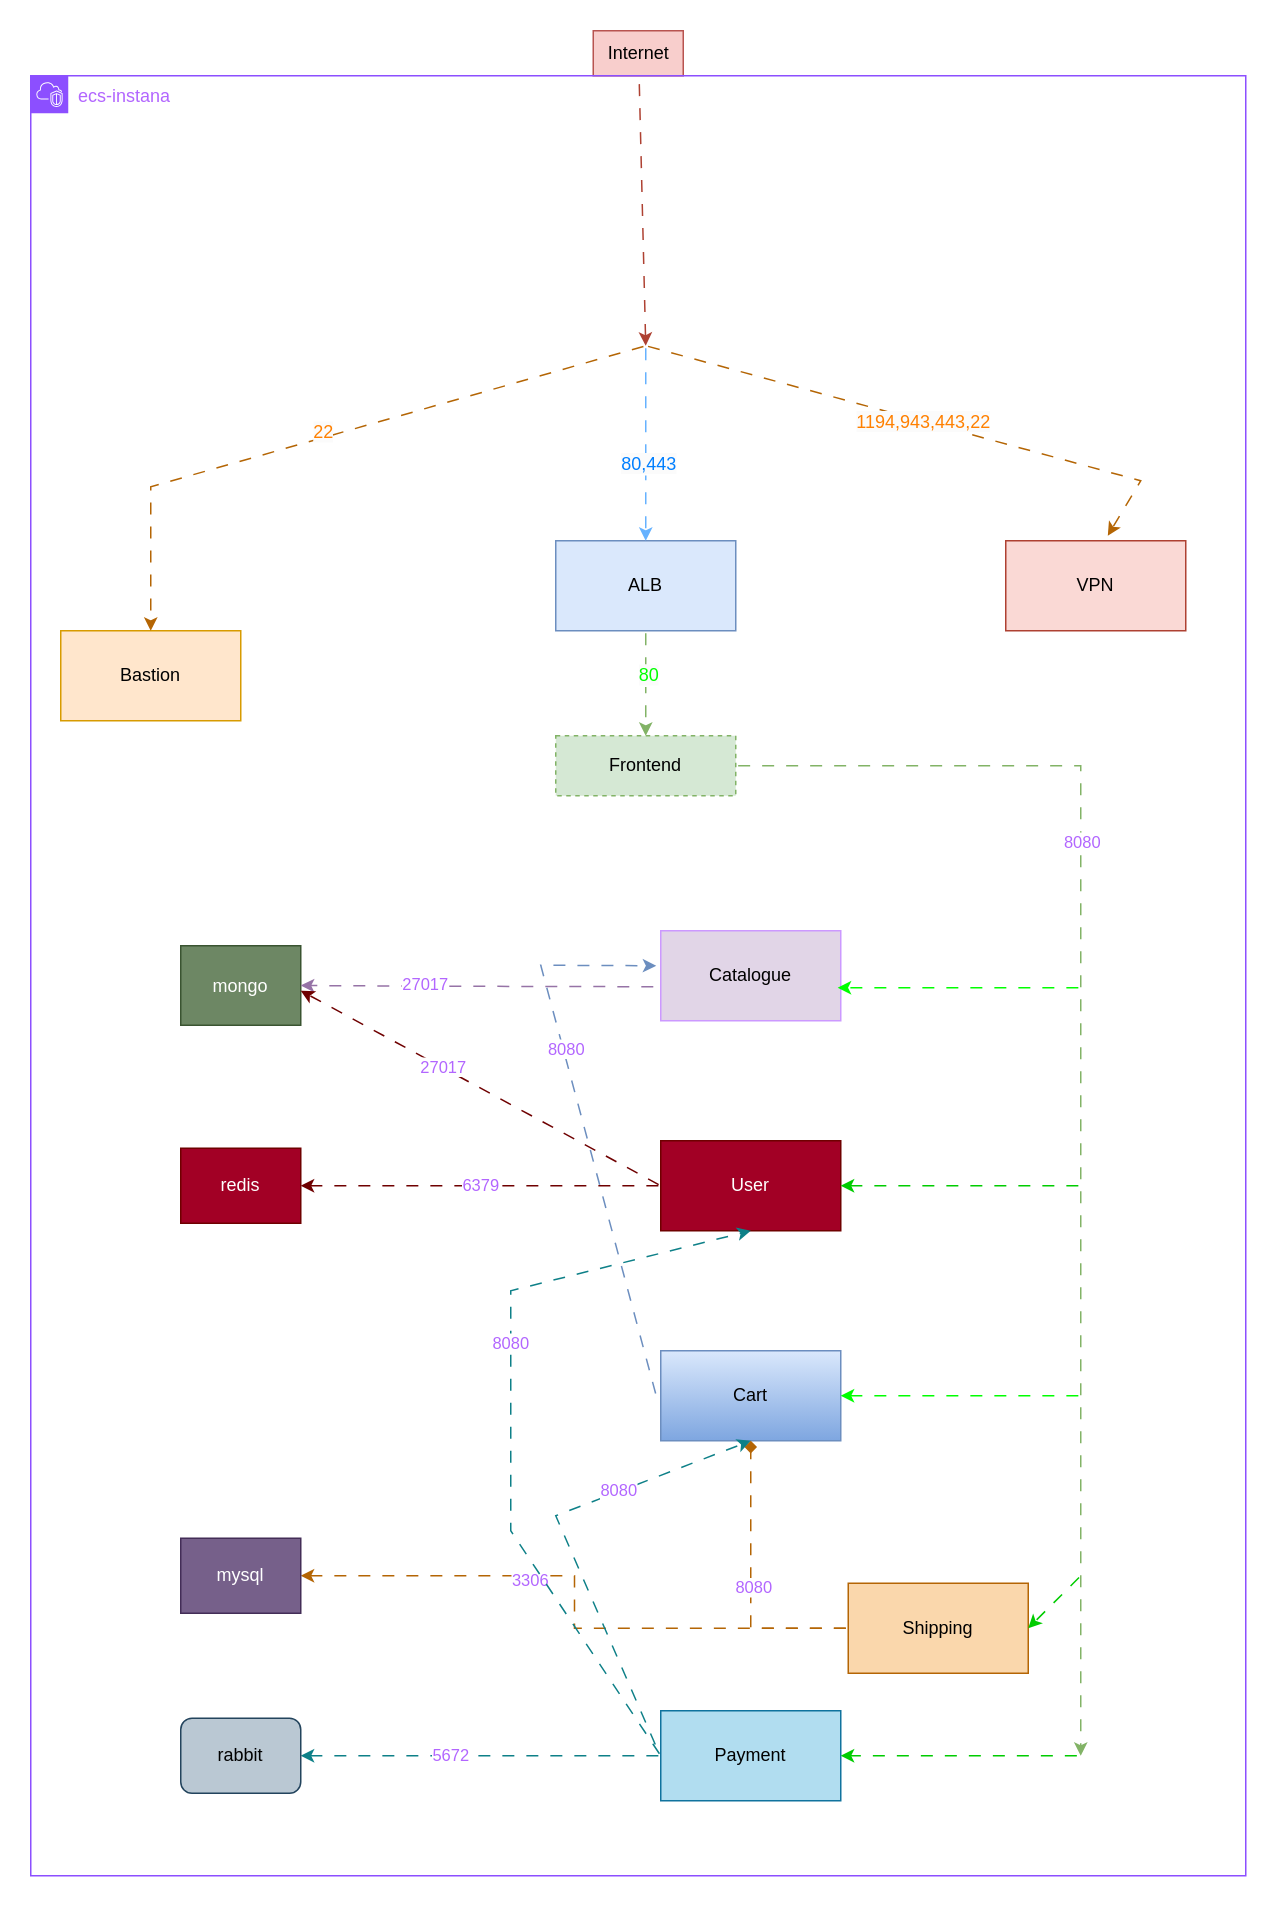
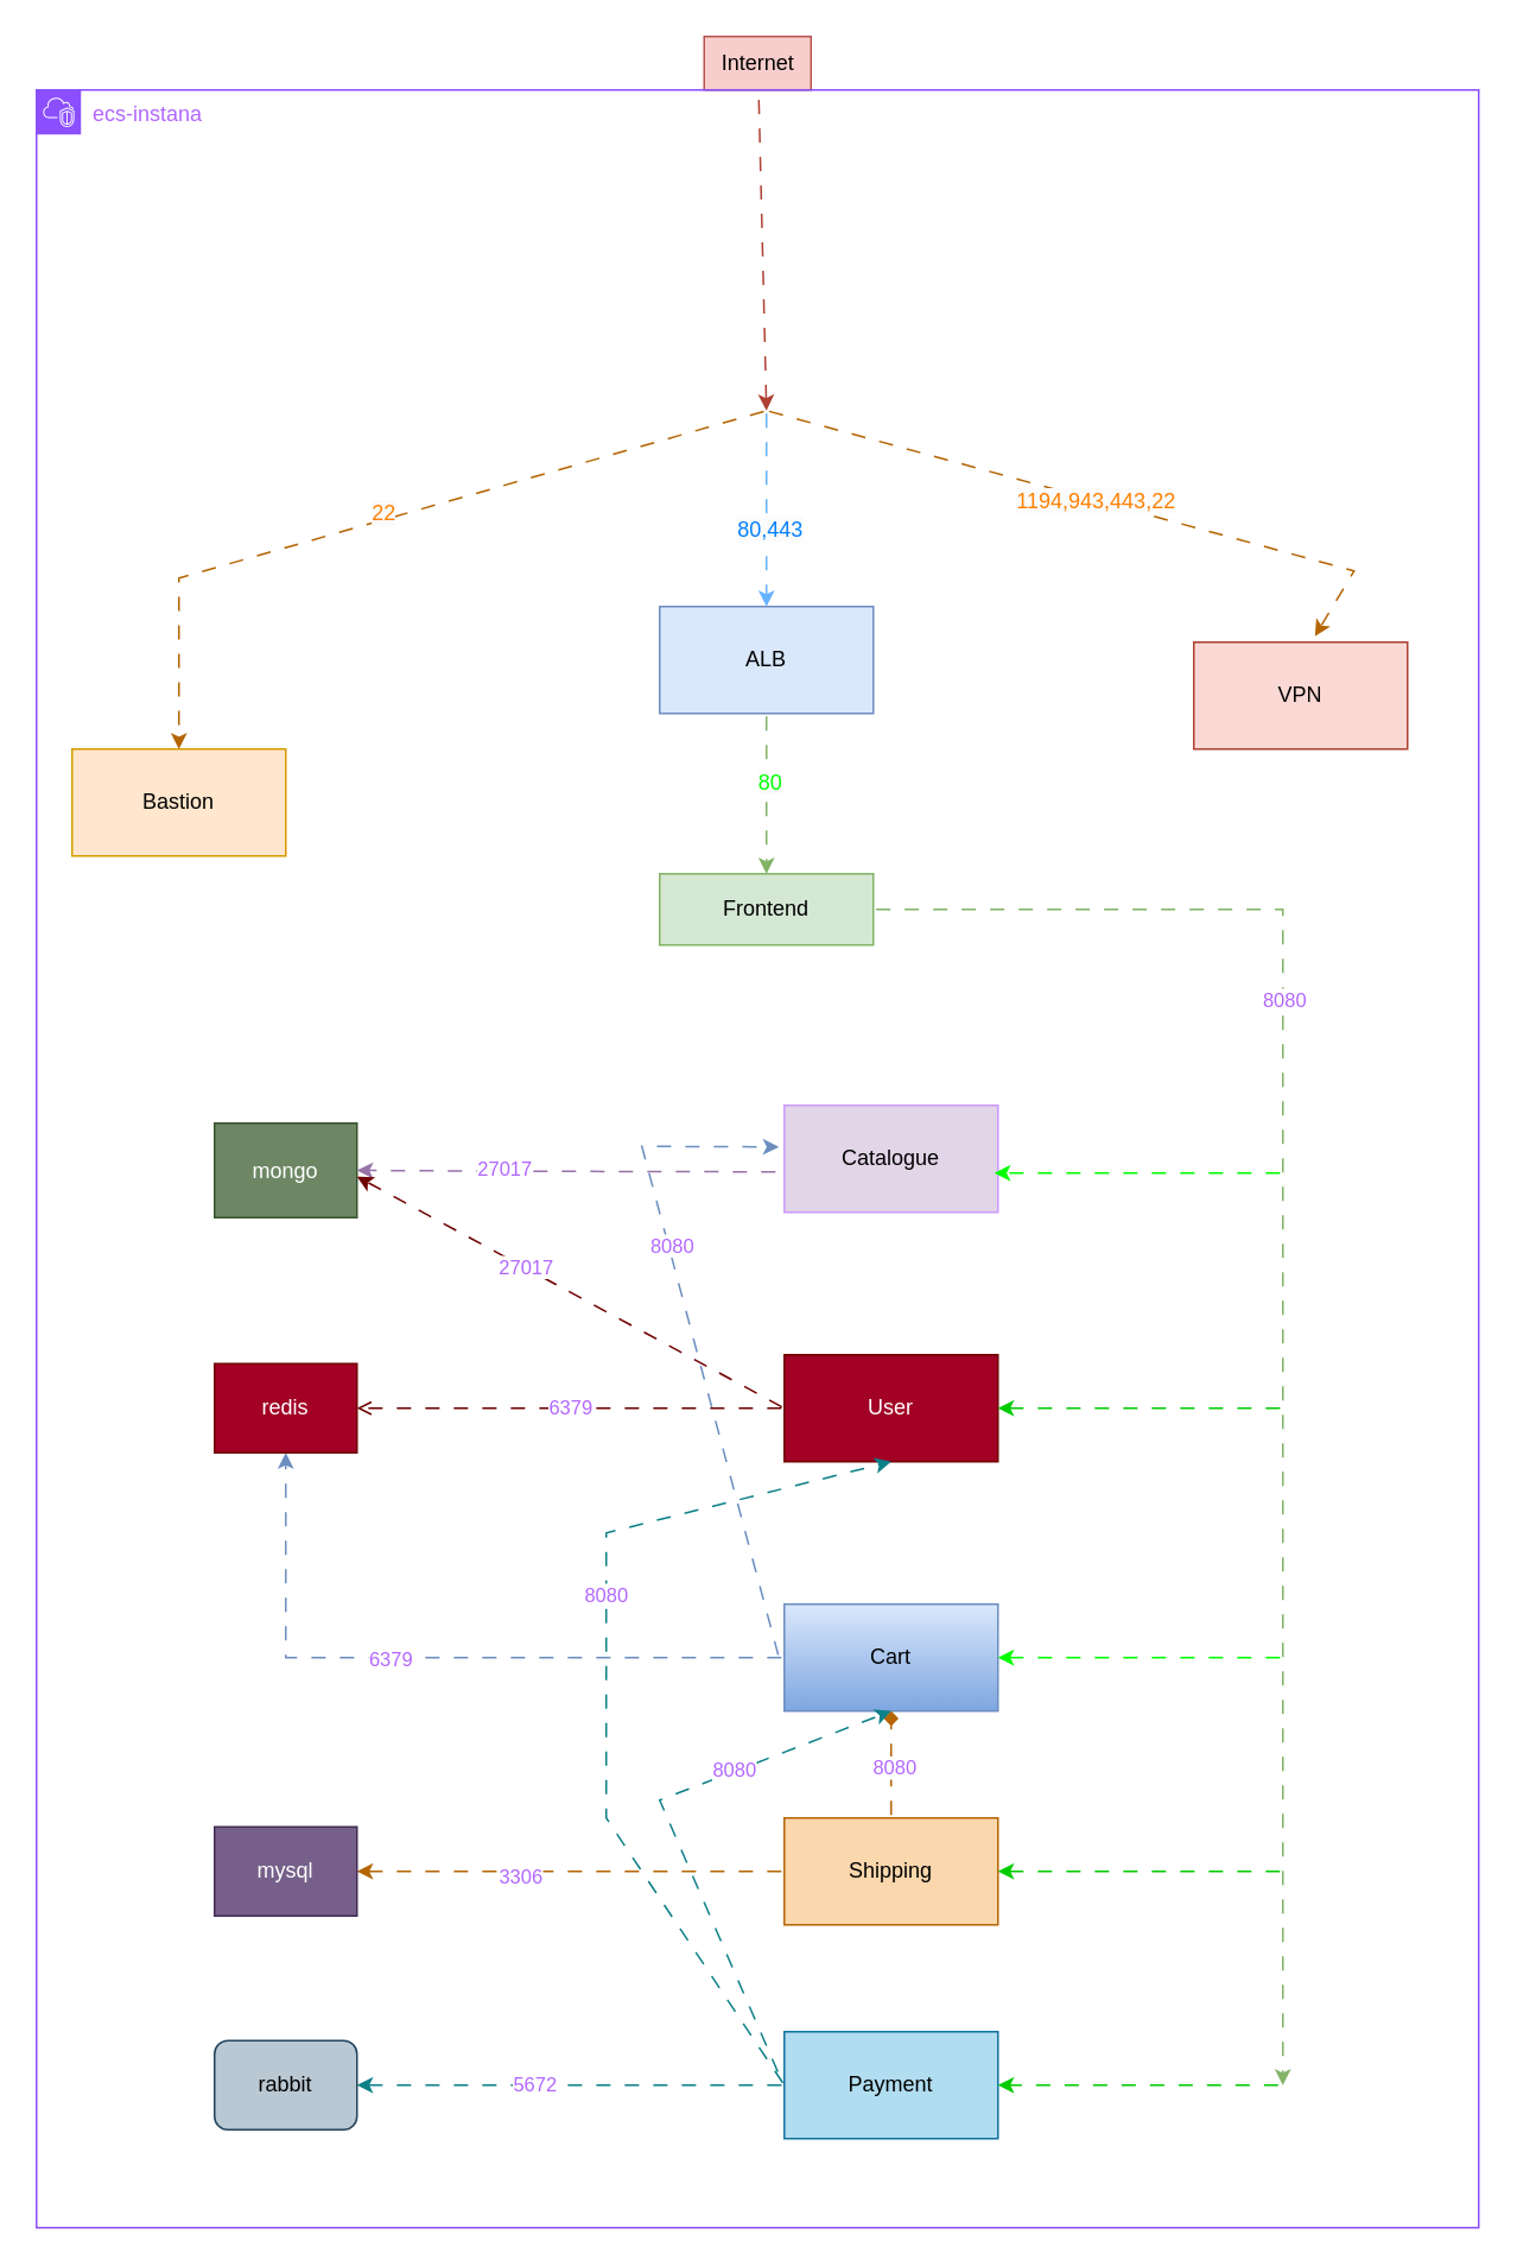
- <mxCell id="24" value="ALB" style="rounded=0;whiteSpace=wrap;html=1;fillColor=#dae8fc;strokeColor=#6c8ebf;" vertex="1" parent="1"><mxGeometry x="370" y="360" width="120" height="60" as="geometry" /></mxCell>
+ <mxCell id="24" value="ALB" style="rounded=0;whiteSpace=wrap;html=1;fillColor=#dae8fc;strokeColor=#6c8ebf;" vertex="1" parent="1"><mxGeometry x="370" y="340" width="120" height="60" as="geometry" /></mxCell>
- <mxCell id="27" value="Frontend" style="rounded=0;whiteSpace=wrap;html=1;fillColor=#d5e8d4;strokeColor=#82b366;dashed=1;" vertex="1" parent="1"><mxGeometry x="370" y="490" width="120" height="40" as="geometry" /></mxCell>
+ <mxCell id="27" value="Frontend" style="rounded=0;whiteSpace=wrap;html=1;fillColor=#d5e8d4;strokeColor=#82b366;" vertex="1" parent="1"><mxGeometry x="370" y="490" width="120" height="40" as="geometry" /></mxCell>
- <mxCell id="2" value="&lt;font color=&quot;#b266ff&quot;&gt;6379&lt;/font&gt;" style="edgeStyle=orthogonalEdgeStyle;rounded=0;orthogonalLoop=1;jettySize=auto;html=1;flowAnimation=1;fillColor=#a20025;strokeColor=#6F0000;entryX=1;entryY=0.5;entryDx=0;entryDy=0;" edge="1" parent="1" source="3" target="16"><mxGeometry relative="1" as="geometry"><mxPoint x="210" y="790" as="targetPoint" /><Array as="points"><mxPoint x="200" y="790" /></Array></mxGeometry></mxCell>
+ <mxCell id="2" value="&lt;font color=&quot;#b266ff&quot;&gt;6379&lt;/font&gt;" style="edgeStyle=orthogonalEdgeStyle;rounded=0;orthogonalLoop=1;jettySize=auto;html=1;flowAnimation=1;fillColor=#a20025;strokeColor=#6F0000;entryX=1;entryY=0.5;entryDx=0;entryDy=0;endArrow=open;" edge="1" parent="1" source="3" target="16"><mxGeometry relative="1" as="geometry"><mxPoint x="210" y="790" as="targetPoint" /><Array as="points"><mxPoint x="200" y="790" /></Array></mxGeometry></mxCell>
+ <mxCell id="4" style="edgeStyle=orthogonalEdgeStyle;rounded=0;orthogonalLoop=1;jettySize=auto;html=1;entryX=0.5;entryY=1;entryDx=0;entryDy=0;flowAnimation=1;fillColor=#dae8fc;strokeColor=#6c8ebf;gradientColor=#7ea6e0;" edge="1" parent="1" source="6" target="16"><mxGeometry relative="1" as="geometry"><Array as="points"><mxPoint x="160" y="930" /></Array></mxGeometry></mxCell>
+ <mxCell id="5" value="&lt;font color=&quot;#b266ff&quot;&gt;6379&lt;/font&gt;" style="edgeLabel;html=1;align=center;verticalAlign=middle;resizable=0;points=[];" vertex="1" connectable="0" parent="4"><mxGeometry x="0.122" y="2" relative="1" as="geometry"><mxPoint y="-2" as="offset" /></mxGeometry></mxCell>
- <mxCell id="12" value="Shipping" style="rounded=0;whiteSpace=wrap;html=1;fillColor=#fad7ac;strokeColor=#b46504;" vertex="1" parent="1"><mxGeometry x="565" y="1055" width="120" height="60" as="geometry" /></mxCell>
+ <mxCell id="12" value="Shipping" style="rounded=0;whiteSpace=wrap;html=1;fillColor=#fad7ac;strokeColor=#b46504;" vertex="1" parent="1"><mxGeometry x="440" y="1020" width="120" height="60" as="geometry" /></mxCell>
